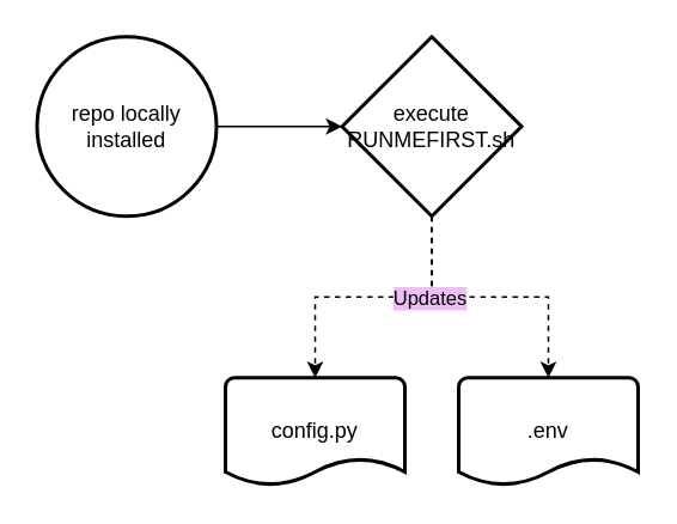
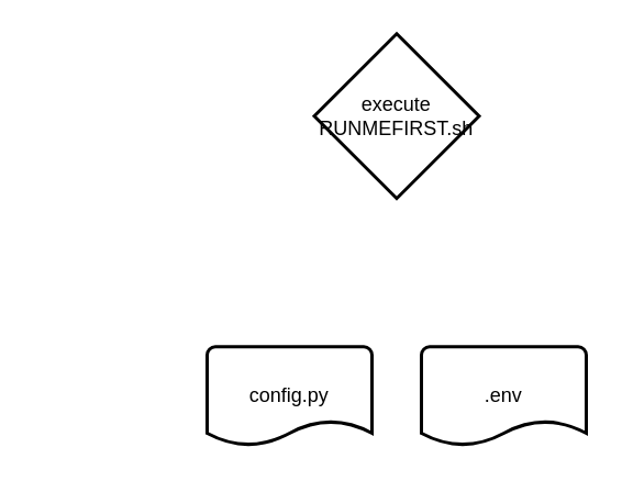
- <mxCell id="3" value="repo locally installed&lt;br&gt;" style="strokeWidth=2;html=1;shape=mxgraph.flowchart.start_2;whiteSpace=wrap;spacing=10;" vertex="1" parent="1"><mxGeometry x="20" y="20" width="100" height="100" as="geometry" /></mxCell>
- <mxCell id="2" value="" style="edgeStyle=elbowEdgeStyle;rounded=0;orthogonalLoop=1;jettySize=auto;html=1;elbow=vertical;spacing=10;" edge="1" parent="1" source="3" target="7"><mxGeometry relative="1" as="geometry"><mxPoint x="230" y="90" as="targetPoint" /></mxGeometry></mxCell>
- <mxCell id="5" style="edgeStyle=orthogonalEdgeStyle;rounded=0;orthogonalLoop=1;jettySize=auto;html=1;dashed=1;spacing=10;" edge="1" parent="1" source="7" target="10"><mxGeometry relative="1" as="geometry" /></mxCell>
- <mxCell id="6" value="Updates" style="edgeLabel;html=1;align=center;verticalAlign=middle;resizable=0;points=[];spacingRight=4;spacing=10;labelBackgroundColor=#eebef4;" connectable="0" vertex="1" parent="5"><mxGeometry x="-0.415" relative="1" as="geometry"><mxPoint as="offset" /></mxGeometry></mxCell>
- <mxCell id="4" style="edgeStyle=orthogonalEdgeStyle;rounded=0;orthogonalLoop=1;jettySize=auto;html=1;dashed=1;spacing=10;" edge="1" parent="1" source="7" target="9"><mxGeometry relative="1" as="geometry" /></mxCell>
